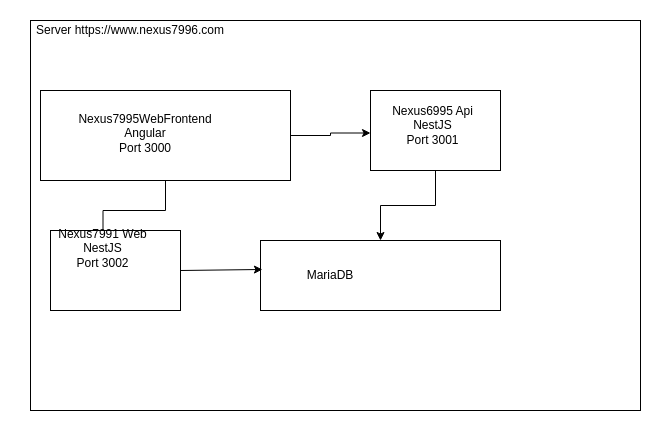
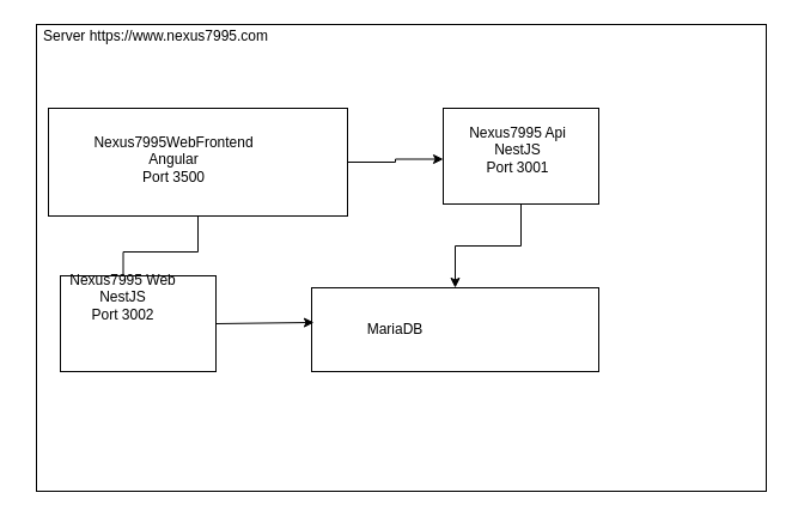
- <mxCell id="3" value="Server https://www.nexus7996.com" style="text;html=1;strokeColor=none;fillColor=none;align=center;verticalAlign=middle;whiteSpace=wrap;rounded=0;" vertex="1" parent="1"><mxGeometry x="20" y="20" width="220" height="20" as="geometry" /></mxCell>
+ <mxCell id="3" value="Server https://www.nexus7995.com" style="text;html=1;strokeColor=none;fillColor=none;align=center;verticalAlign=middle;whiteSpace=wrap;rounded=0;" vertex="1" parent="1"><mxGeometry x="20" y="20" width="220" height="20" as="geometry" /></mxCell>
- <mxCell id="10" value="&lt;div&gt;Nexus6995 Api&lt;/div&gt;&lt;div&gt;NestJS&lt;/div&gt;&lt;div&gt;Port 3001&lt;/div&gt;" style="text;html=1;strokeColor=none;fillColor=none;align=center;verticalAlign=middle;whiteSpace=wrap;rounded=0;" vertex="1" parent="1"><mxGeometry x="370" y="110" width="125" height="30" as="geometry" /></mxCell>
+ <mxCell id="10" value="&lt;div&gt;Nexus7995 Api&lt;/div&gt;&lt;div&gt;NestJS&lt;/div&gt;&lt;div&gt;Port 3001&lt;/div&gt;" style="text;html=1;strokeColor=none;fillColor=none;align=center;verticalAlign=middle;whiteSpace=wrap;rounded=0;" vertex="1" parent="1"><mxGeometry x="370" y="110" width="125" height="30" as="geometry" /></mxCell>
- <mxCell id="7" value="&lt;div&gt;Nexus7995WebFrontend&lt;/div&gt;&lt;div&gt;Angular&lt;/div&gt;&lt;div&gt;Port 3000&lt;/div&gt;&lt;div&gt;&lt;br&gt;&lt;/div&gt;" style="text;html=1;strokeColor=none;fillColor=none;align=center;verticalAlign=middle;whiteSpace=wrap;rounded=0;" vertex="1" parent="1"><mxGeometry x="50" y="120" width="190" height="40" as="geometry" /></mxCell>
+ <mxCell id="7" value="&lt;div&gt;Nexus7995WebFrontend&lt;/div&gt;&lt;div&gt;Angular&lt;/div&gt;&lt;div&gt;Port 3500&lt;/div&gt;&lt;div&gt;&lt;br&gt;&lt;/div&gt;" style="text;html=1;strokeColor=none;fillColor=none;align=center;verticalAlign=middle;whiteSpace=wrap;rounded=0;" vertex="1" parent="1"><mxGeometry x="50" y="120" width="190" height="40" as="geometry" /></mxCell>
- <mxCell id="12" value="&lt;div&gt;Nexus7991 Web&lt;/div&gt;&lt;div&gt;NestJS&lt;/div&gt;&lt;div&gt;Port 3002&lt;/div&gt;&lt;div&gt;&lt;br&gt;&lt;/div&gt;" style="text;html=1;strokeColor=none;fillColor=none;align=center;verticalAlign=middle;whiteSpace=wrap;rounded=0;" vertex="1" parent="1"><mxGeometry x="40" y="240" width="125" height="30" as="geometry" /></mxCell>
+ <mxCell id="12" value="&lt;div&gt;Nexus7995 Web&lt;/div&gt;&lt;div&gt;NestJS&lt;/div&gt;&lt;div&gt;Port 3002&lt;/div&gt;&lt;div&gt;&lt;br&gt;&lt;/div&gt;" style="text;html=1;strokeColor=none;fillColor=none;align=center;verticalAlign=middle;whiteSpace=wrap;rounded=0;" vertex="1" parent="1"><mxGeometry x="40" y="240" width="125" height="30" as="geometry" /></mxCell>
